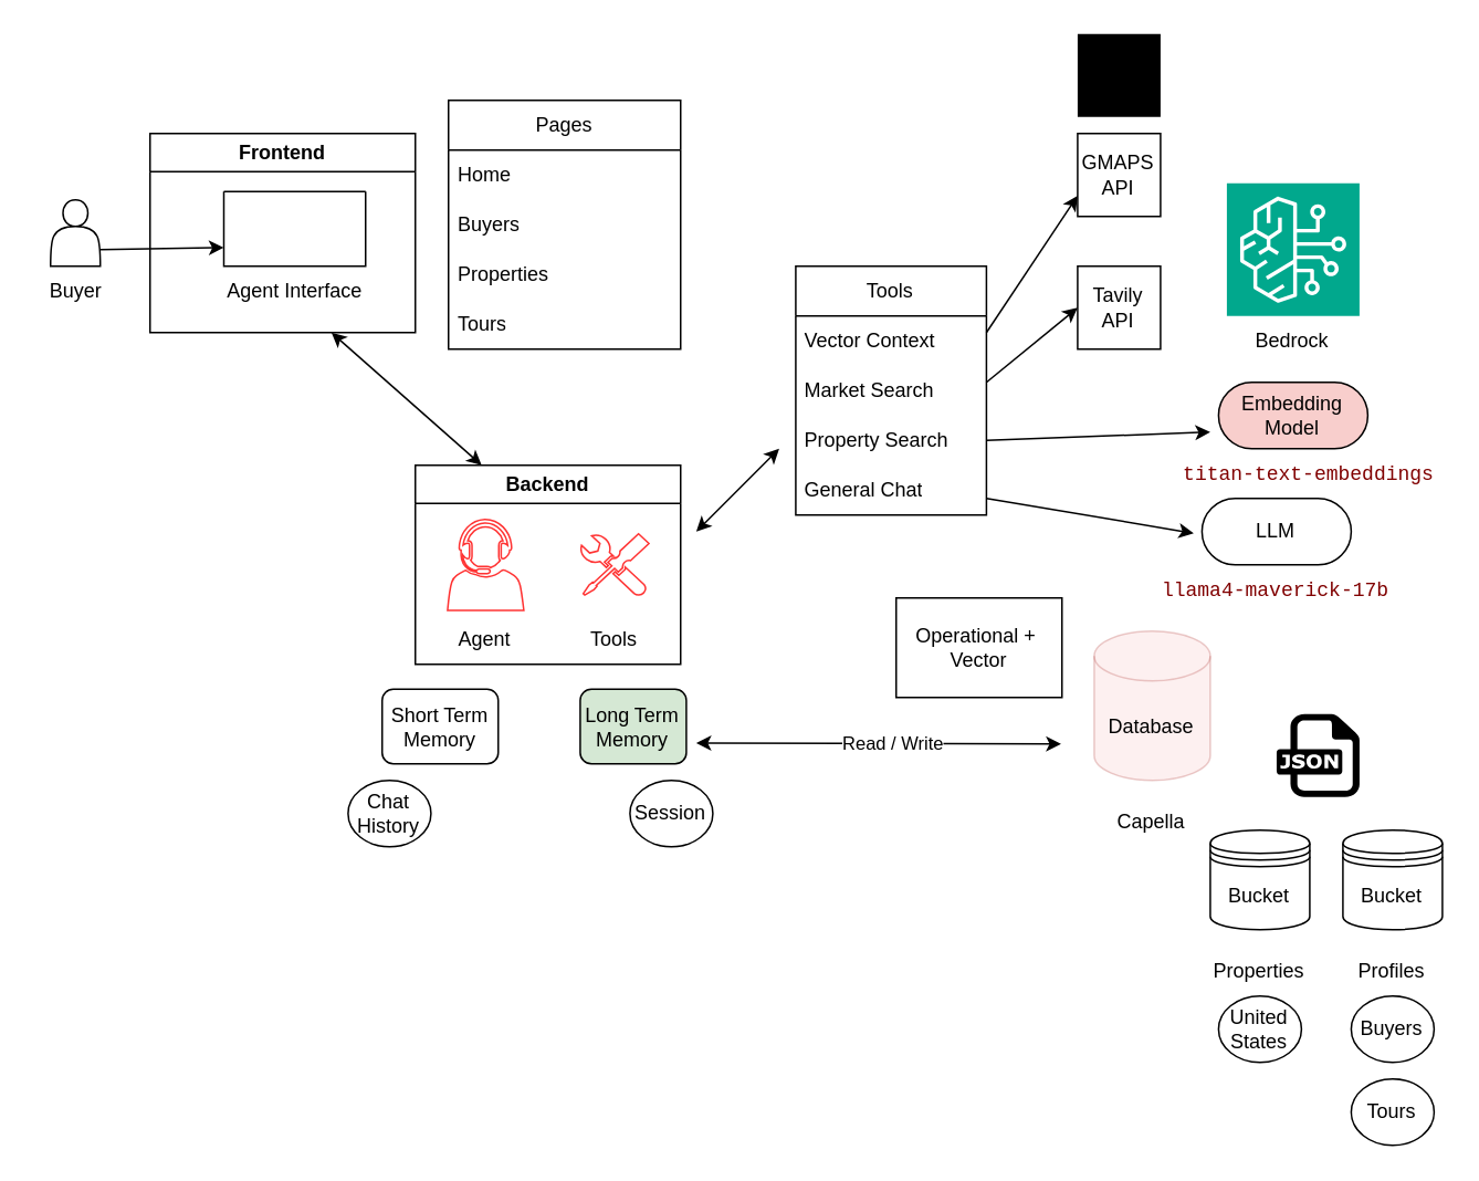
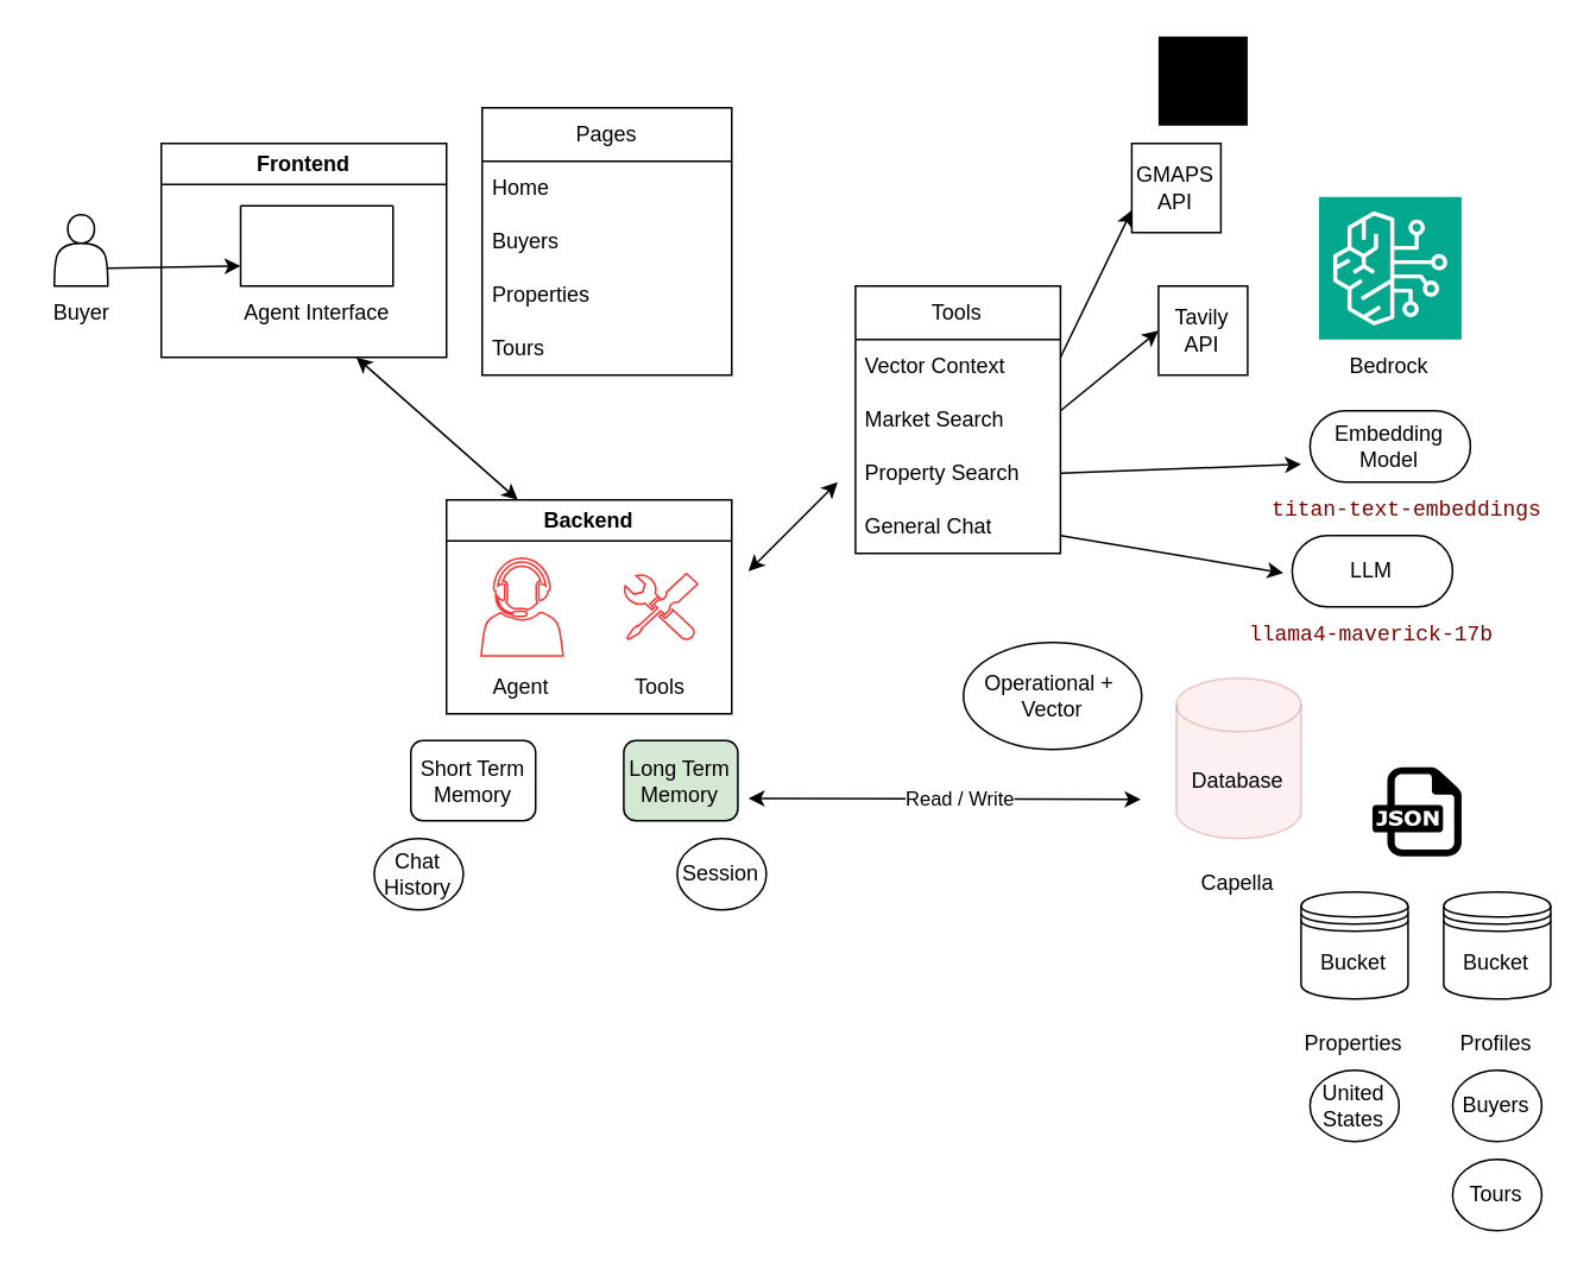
- <mxCell id="50" value="GMAPS&lt;div&gt;API&lt;/div&gt;" style="whiteSpace=wrap;html=1;aspect=fixed;" vertex="1" parent="1"><mxGeometry x="649.44" y="80" width="50" height="50" as="geometry" /></mxCell>
+ <mxCell id="50" value="GMAPS&lt;div&gt;API&lt;/div&gt;" style="whiteSpace=wrap;html=1;aspect=fixed;" vertex="1" parent="1"><mxGeometry x="634.44" y="80" width="50" height="50" as="geometry" /></mxCell>
- <mxCell id="19" value="Embedding Model" style="rounded=1;whiteSpace=wrap;html=1;arcSize=50;fillColor=#f8cecc;" parent="1" vertex="1"><mxGeometry x="734.44" y="230" width="90" height="40" as="geometry" /></mxCell>
+ <mxCell id="19" value="Embedding Model" style="rounded=1;whiteSpace=wrap;html=1;arcSize=50;" parent="1" vertex="1"><mxGeometry x="734.44" y="230" width="90" height="40" as="geometry" /></mxCell>
- <mxCell id="54" value="Operational +&amp;nbsp;&lt;div&gt;Vector&lt;/div&gt;" style="rounded=0;whiteSpace=wrap;html=1;" vertex="1" parent="1"><mxGeometry x="540" y="360" width="100" height="60" as="geometry" /></mxCell>
+ <mxCell id="54" value="Operational +&amp;nbsp;&lt;div&gt;Vector&lt;/div&gt;" style="ellipse;whiteSpace=wrap;html=1;" vertex="1" parent="1"><mxGeometry x="540" y="360" width="100" height="60" as="geometry" /></mxCell>
